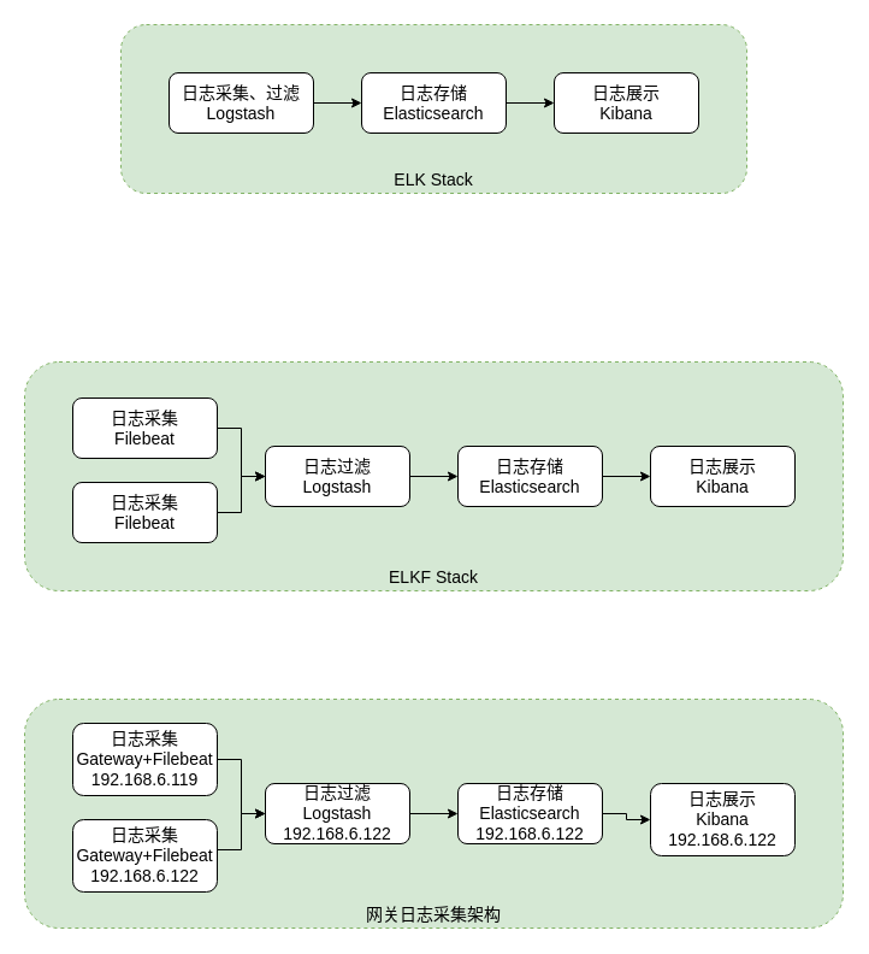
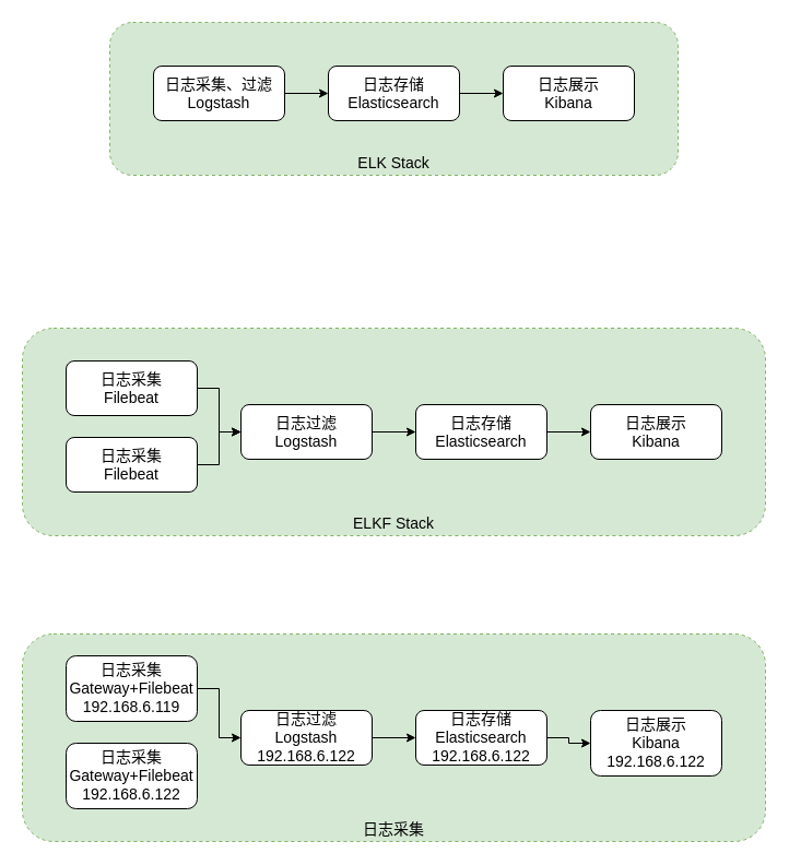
- <mxCell id="26" style="edgeStyle=orthogonalEdgeStyle;rounded=0;orthogonalLoop=1;jettySize=auto;html=1;exitX=1;exitY=0.5;exitDx=0;exitDy=0;fontSize=14;entryX=0;entryY=0.5;entryDx=0;entryDy=0;" edge="1" parent="1" source="27" target="20"><mxGeometry relative="1" as="geometry"><mxPoint x="220" y="670" as="targetPoint" /><Array as="points"><mxPoint x="200" y="705" /><mxPoint x="200" y="675" /></Array></mxGeometry></mxCell>
- <mxCell id="18" value="网关日志采集架构" style="rounded=1;whiteSpace=wrap;html=1;fontSize=14;labelPosition=center;verticalLabelPosition=middle;align=center;verticalAlign=bottom;dashed=1;fillColor=#d5e8d4;strokeColor=#82b366;" vertex="1" parent="1"><mxGeometry x="20" y="580" width="680" height="190" as="geometry" /></mxCell>
+ <mxCell id="18" value="日志采集" style="rounded=1;whiteSpace=wrap;html=1;fontSize=14;labelPosition=center;verticalLabelPosition=middle;align=center;verticalAlign=bottom;dashed=1;fillColor=#d5e8d4;strokeColor=#82b366;" vertex="1" parent="1"><mxGeometry x="20" y="580" width="680" height="190" as="geometry" /></mxCell>
